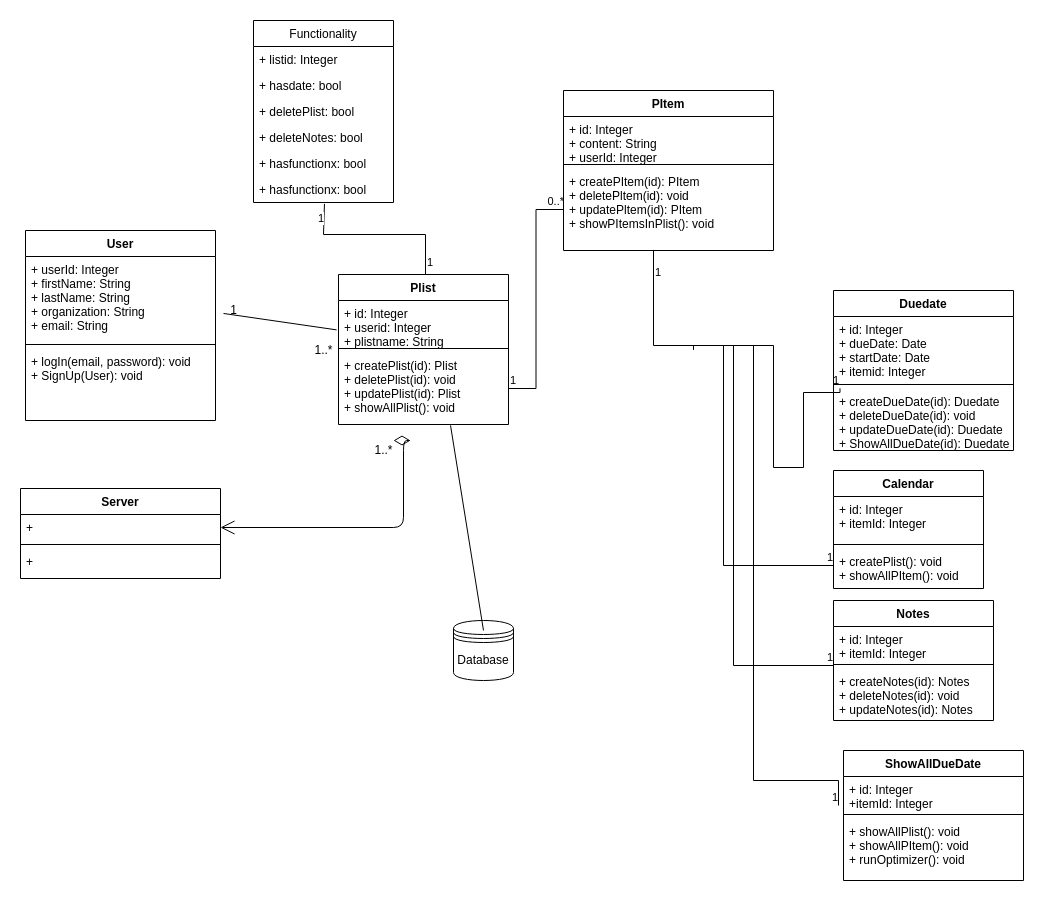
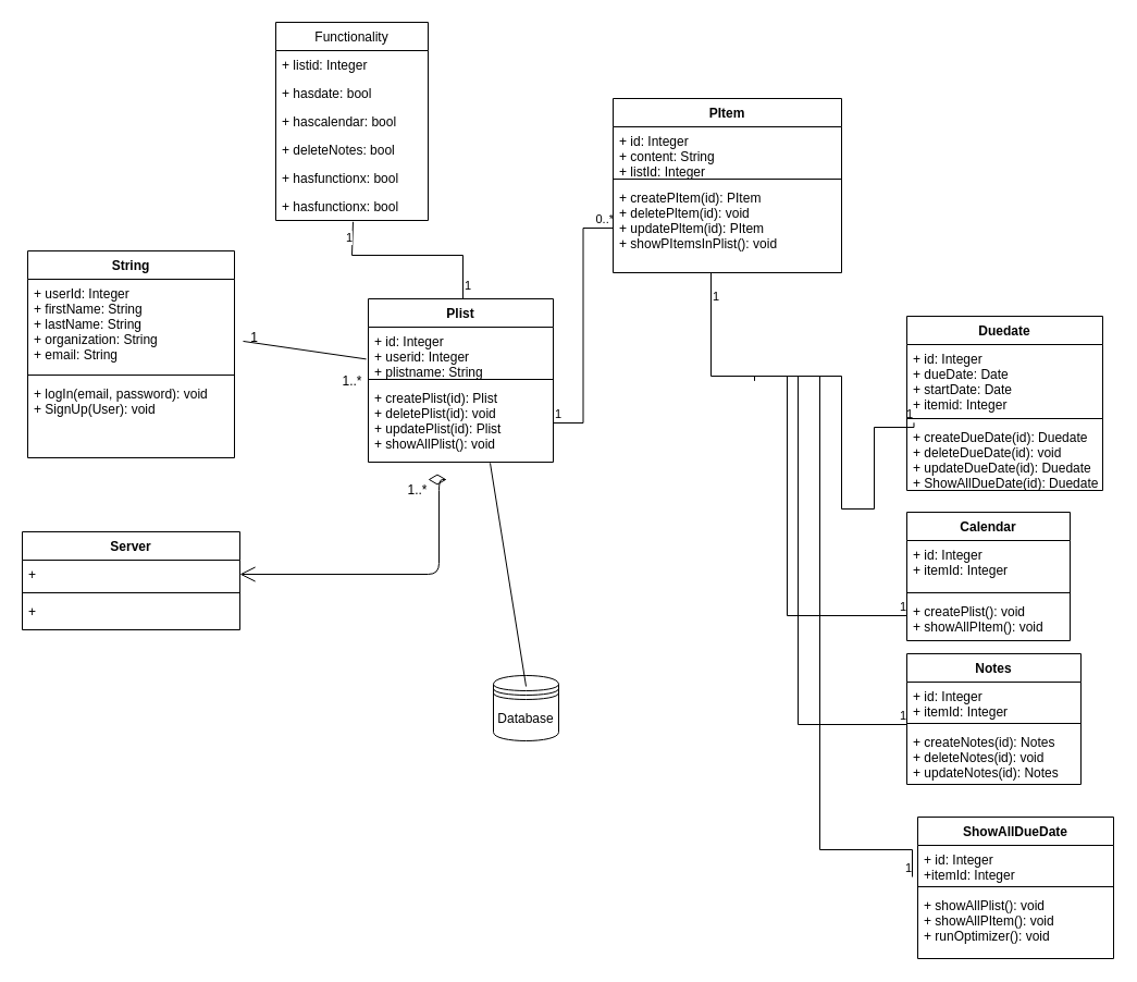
- <mxCell id="10" value="+ deletePlist: bool" style="text;strokeColor=none;fillColor=none;align=left;verticalAlign=top;spacingLeft=4;spacingRight=4;overflow=hidden;rotatable=0;points=[[0,0.5],[1,0.5]];portConstraint=eastwest;" parent="7" vertex="1"><mxGeometry y="78" width="140" height="26" as="geometry" /></mxCell>
+ <mxCell id="10" value="+ hascalendar: bool" style="text;strokeColor=none;fillColor=none;align=left;verticalAlign=top;spacingLeft=4;spacingRight=4;overflow=hidden;rotatable=0;points=[[0,0.5],[1,0.5]];portConstraint=eastwest;" parent="7" vertex="1"><mxGeometry y="78" width="140" height="26" as="geometry" /></mxCell>
- <mxCell id="43" value="+ id: Integer&#10;+ content: String&#10;+ userId: Integer" style="text;strokeColor=none;fillColor=none;align=left;verticalAlign=top;spacingLeft=4;spacingRight=4;overflow=hidden;rotatable=0;points=[[0,0.5],[1,0.5]];portConstraint=eastwest;" vertex="1" parent="42"><mxGeometry y="26" width="210" height="44" as="geometry" /></mxCell>
+ <mxCell id="43" value="+ id: Integer&#10;+ content: String&#10;+ listId: Integer" style="text;strokeColor=none;fillColor=none;align=left;verticalAlign=top;spacingLeft=4;spacingRight=4;overflow=hidden;rotatable=0;points=[[0,0.5],[1,0.5]];portConstraint=eastwest;" vertex="1" parent="42"><mxGeometry y="26" width="210" height="44" as="geometry" /></mxCell>
- <mxCell id="29" value="User" style="swimlane;fontStyle=1;align=center;verticalAlign=top;childLayout=stackLayout;horizontal=1;startSize=26;horizontalStack=0;resizeParent=1;resizeParentMax=0;resizeLast=0;collapsible=1;marginBottom=0;hachureGap=4;pointerEvents=0;" vertex="1" parent="1"><mxGeometry x="25" y="230" width="190" height="190" as="geometry" /></mxCell>
+ <mxCell id="29" value="String" style="swimlane;fontStyle=1;align=center;verticalAlign=top;childLayout=stackLayout;horizontal=1;startSize=26;horizontalStack=0;resizeParent=1;resizeParentMax=0;resizeLast=0;collapsible=1;marginBottom=0;hachureGap=4;pointerEvents=0;" vertex="1" parent="1"><mxGeometry x="25" y="230" width="190" height="190" as="geometry" /></mxCell>
